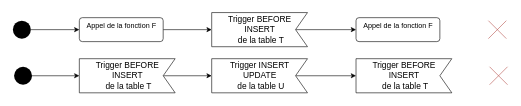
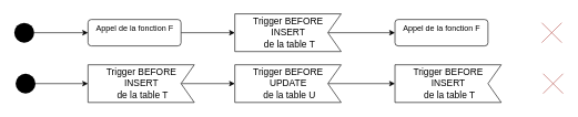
- <mxCell id="16" value="Trigger INSERT &lt;br&gt;UPDATE&lt;br&gt;&amp;nbsp;de la table U" style="html=1;shape=mxgraph.infographic.ribbonSimple;notch1=20;notch2=0;align=center;verticalAlign=middle;fontSize=14;fontStyle=0;flipH=1;fillColor=#FFFFFF;" vertex="1" parent="1"><mxGeometry x="352" y="97.5" width="160" height="57" as="geometry" /></mxCell>
+ <mxCell id="16" value="Trigger BEFORE &lt;br&gt;UPDATE&lt;br&gt;&amp;nbsp;de la table U" style="html=1;shape=mxgraph.infographic.ribbonSimple;notch1=20;notch2=0;align=center;verticalAlign=middle;fontSize=14;fontStyle=0;flipH=1;fillColor=#FFFFFF;" vertex="1" parent="1"><mxGeometry x="352" y="97.5" width="160" height="57" as="geometry" /></mxCell>
